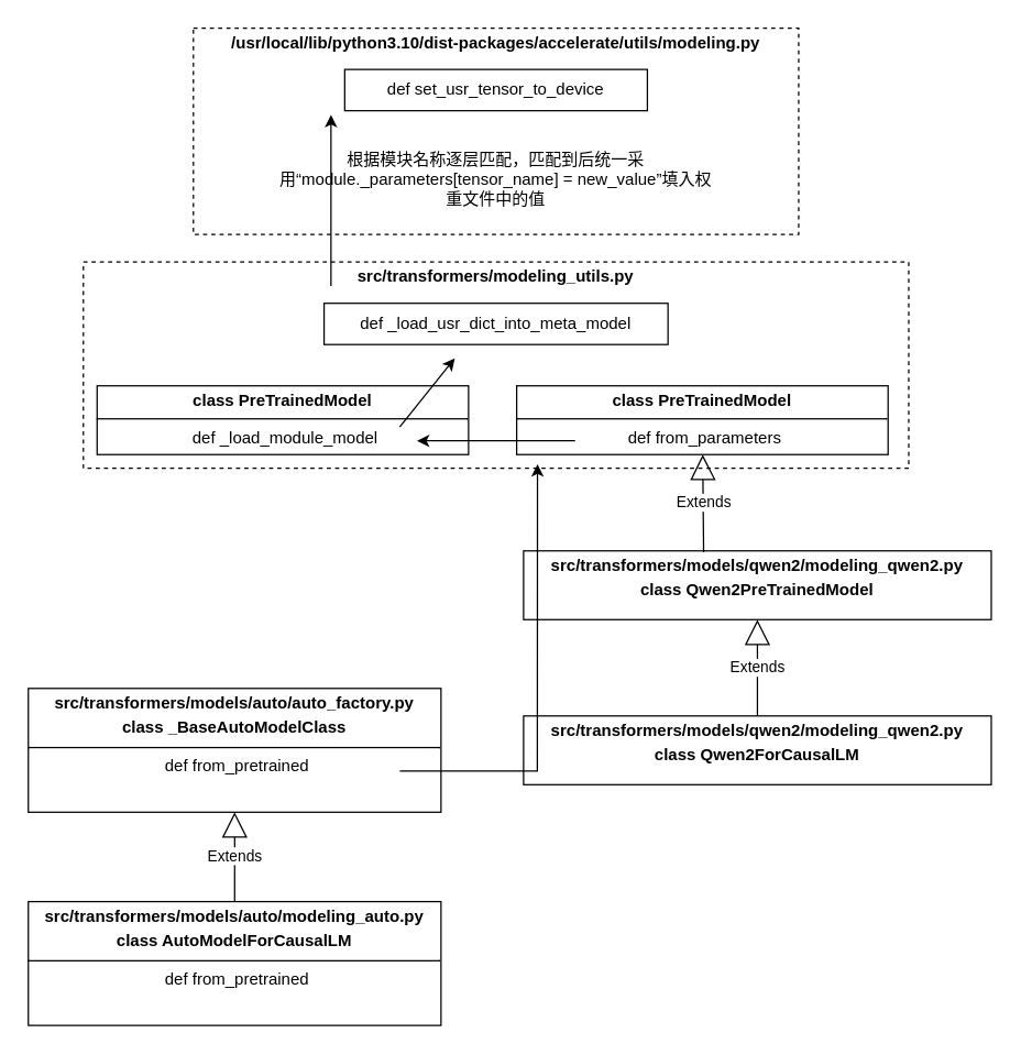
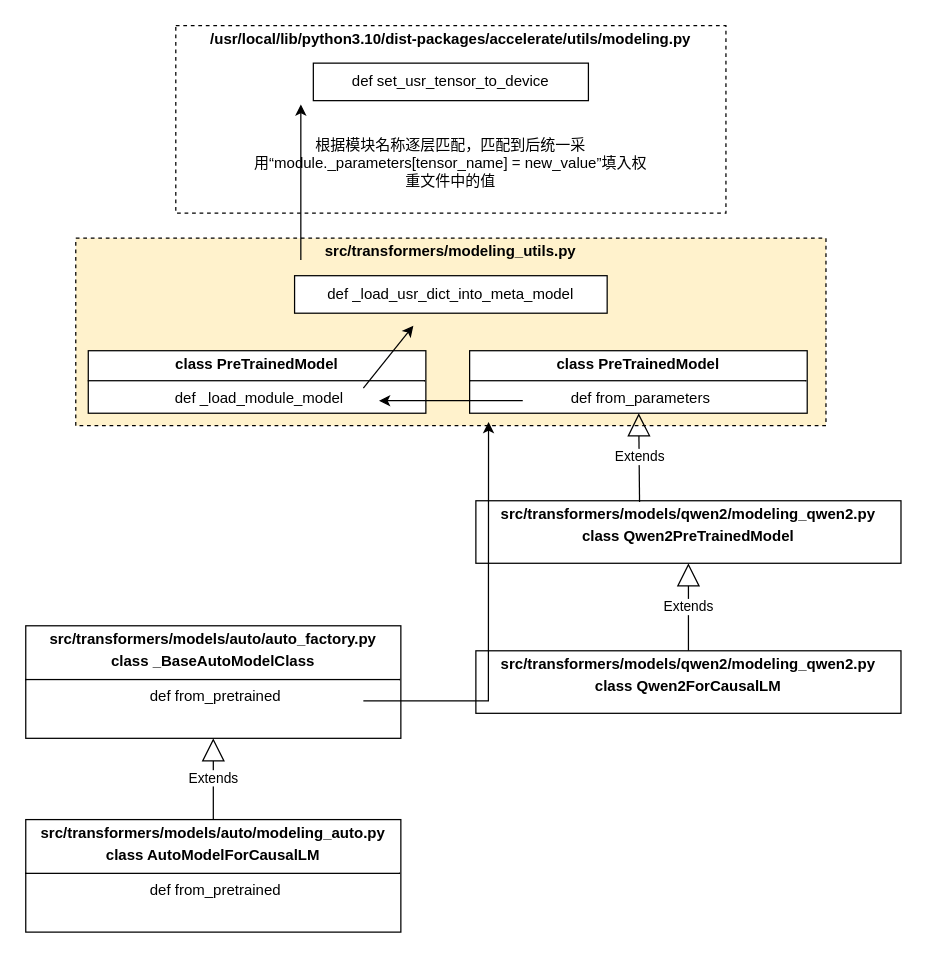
- <mxCell id="2" value="&lt;p style=&quot;text-align: center; margin: 4px 0px 0px;&quot;&gt;&lt;span style=&quot;background-color: initial;&quot;&gt;&lt;b&gt;src/transformers/modeling_utils.py&lt;/b&gt;&lt;/span&gt;&lt;/p&gt;" style="verticalAlign=top;align=left;overflow=fill;html=1;whiteSpace=wrap;dashed=1;backgroundOutline=0;" vertex="1" parent="1"><mxGeometry x="60" y="190" width="600" height="150" as="geometry" /></mxCell>
+ <mxCell id="2" value="&lt;p style=&quot;text-align: center; margin: 4px 0px 0px;&quot;&gt;&lt;span style=&quot;background-color: initial;&quot;&gt;&lt;b&gt;src/transformers/modeling_utils.py&lt;/b&gt;&lt;/span&gt;&lt;/p&gt;" style="verticalAlign=top;align=left;overflow=fill;html=1;whiteSpace=wrap;dashed=1;backgroundOutline=0;fillColor=#fff2cc;" vertex="1" parent="1"><mxGeometry x="60" y="190" width="600" height="150" as="geometry" /></mxCell>
